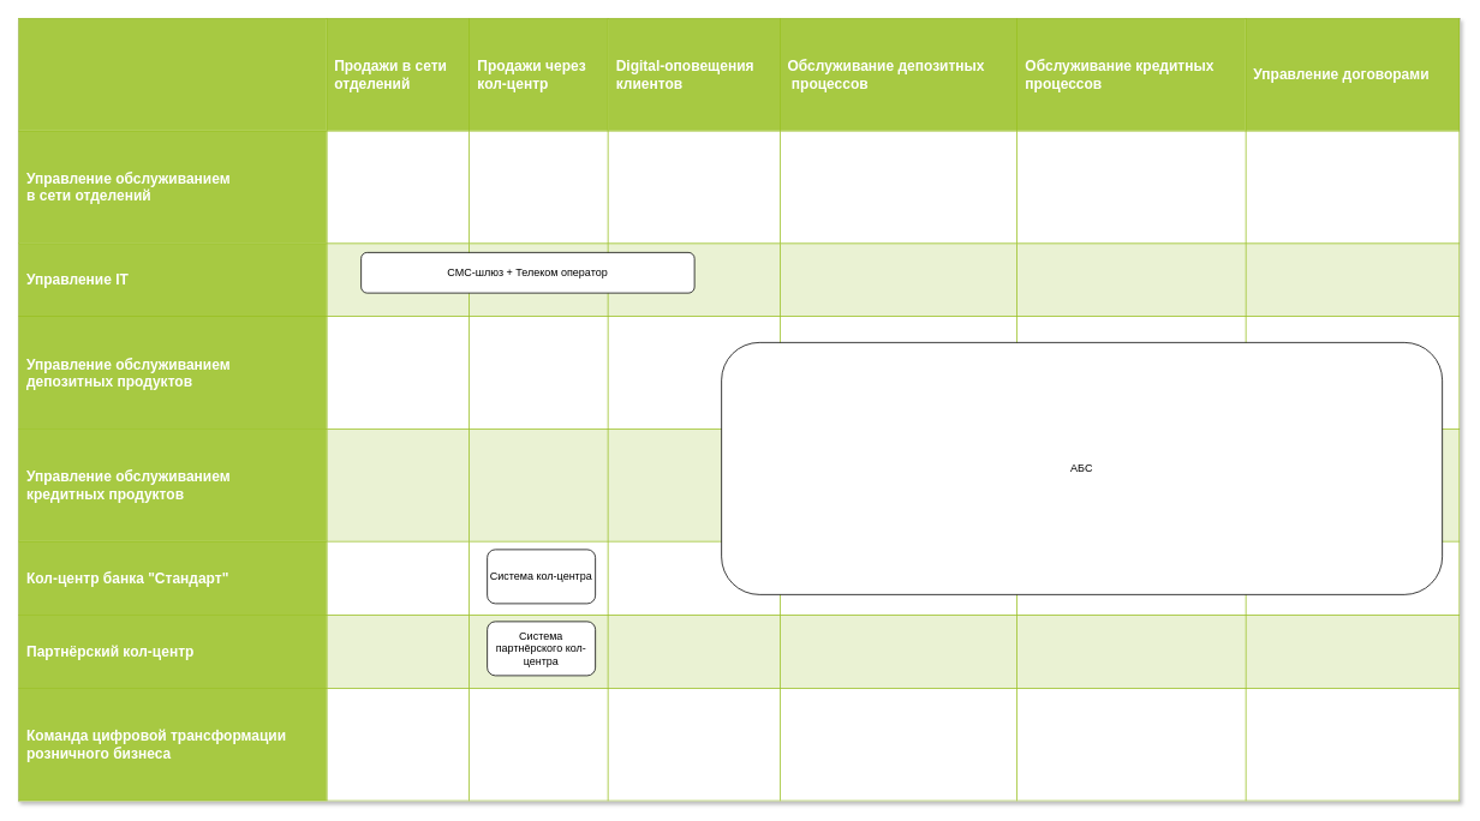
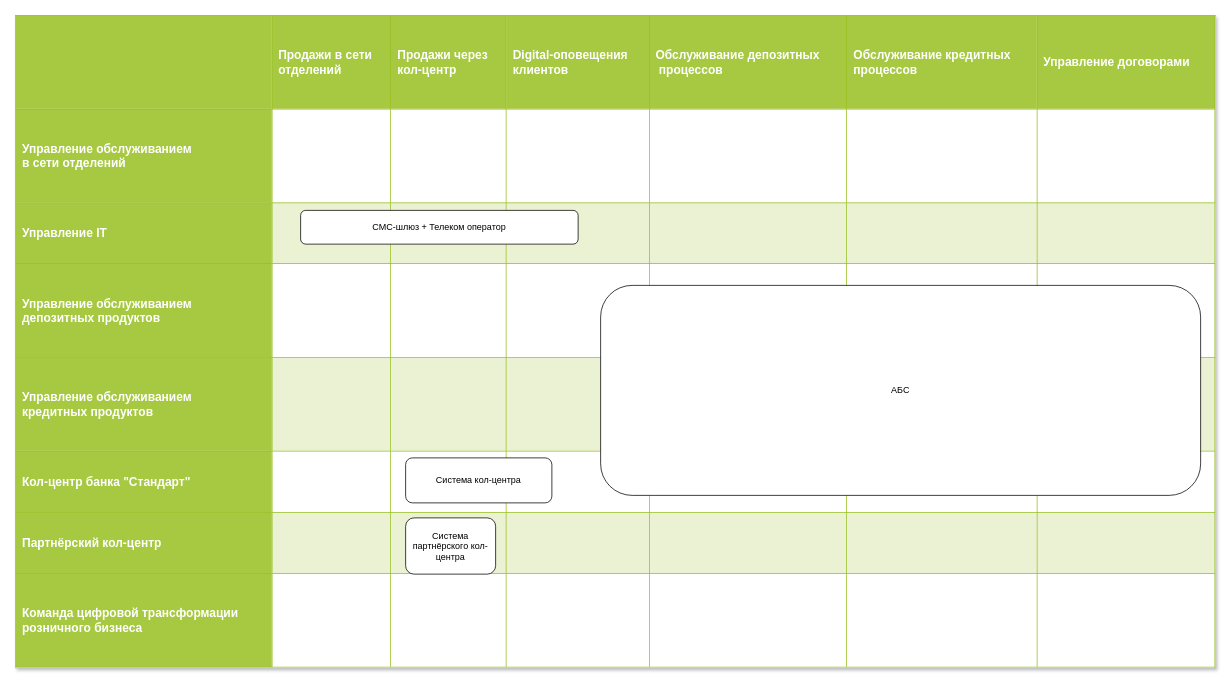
- <mxCell id="5" value="Система кол-центра" style="rounded=1;whiteSpace=wrap;html=1;" vertex="1" parent="1"><mxGeometry x="540" y="610" width="120" height="60" as="geometry" /></mxCell>
+ <mxCell id="5" value="Система кол-центра" style="rounded=1;whiteSpace=wrap;html=1;" vertex="1" parent="1"><mxGeometry x="540" y="610" width="195" height="60" as="geometry" /></mxCell>
- <mxCell id="6" value="Система партнёрского кол-центра" style="rounded=1;whiteSpace=wrap;html=1;" vertex="1" parent="1"><mxGeometry x="540" y="690" width="120" height="60" as="geometry" /></mxCell>
+ <mxCell id="6" value="Система партнёрского кол-центра" style="rounded=1;whiteSpace=wrap;html=1;" vertex="1" parent="1"><mxGeometry x="540" y="690" width="120" height="75" as="geometry" /></mxCell>
